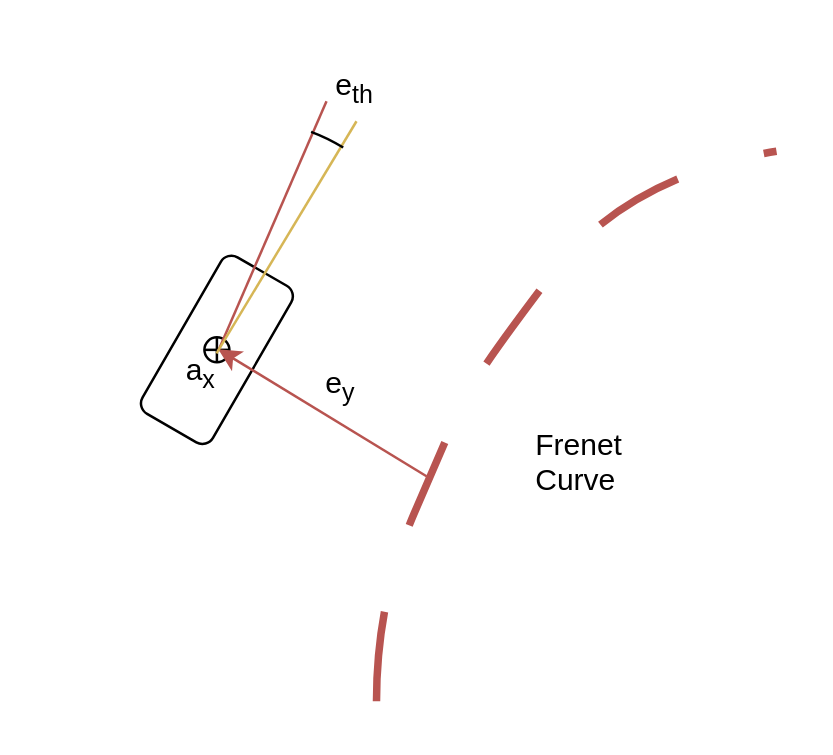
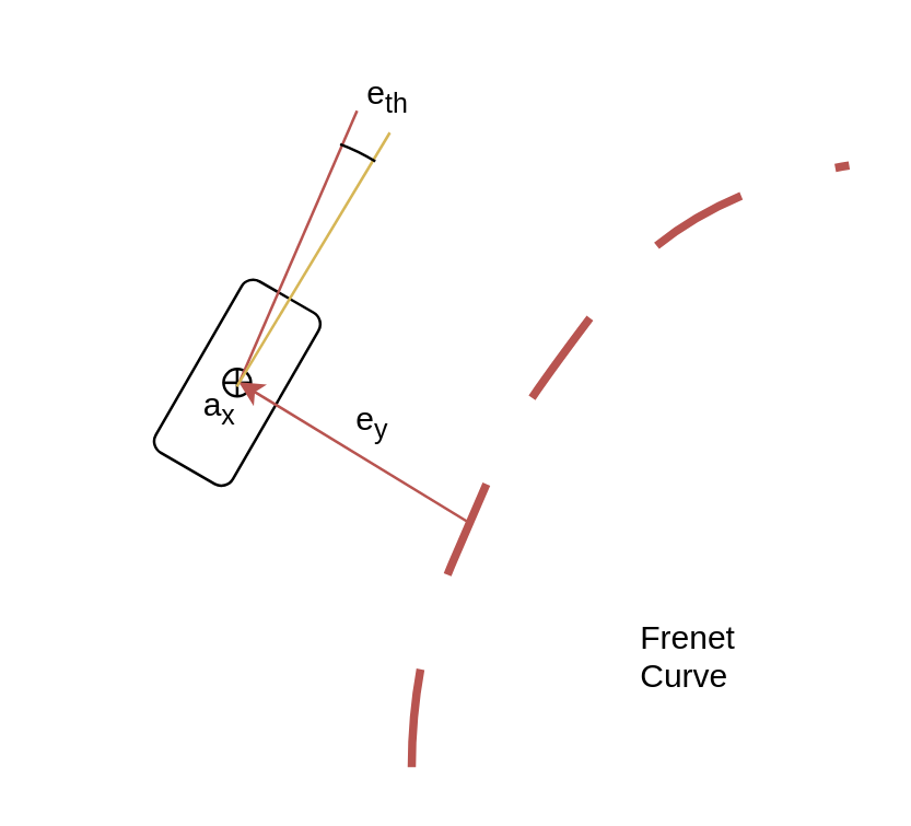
- <mxCell id="7" value="Frenet Curve" style="text;whiteSpace=wrap;html=1;" vertex="1" parent="1"><mxGeometry x="206" y="164" width="50" height="40" as="geometry" /></mxCell>
+ <mxCell id="7" value="Frenet Curve" style="text;whiteSpace=wrap;html=1;" vertex="1" parent="1"><mxGeometry x="226" y="219" width="50" height="40" as="geometry" /></mxCell>
